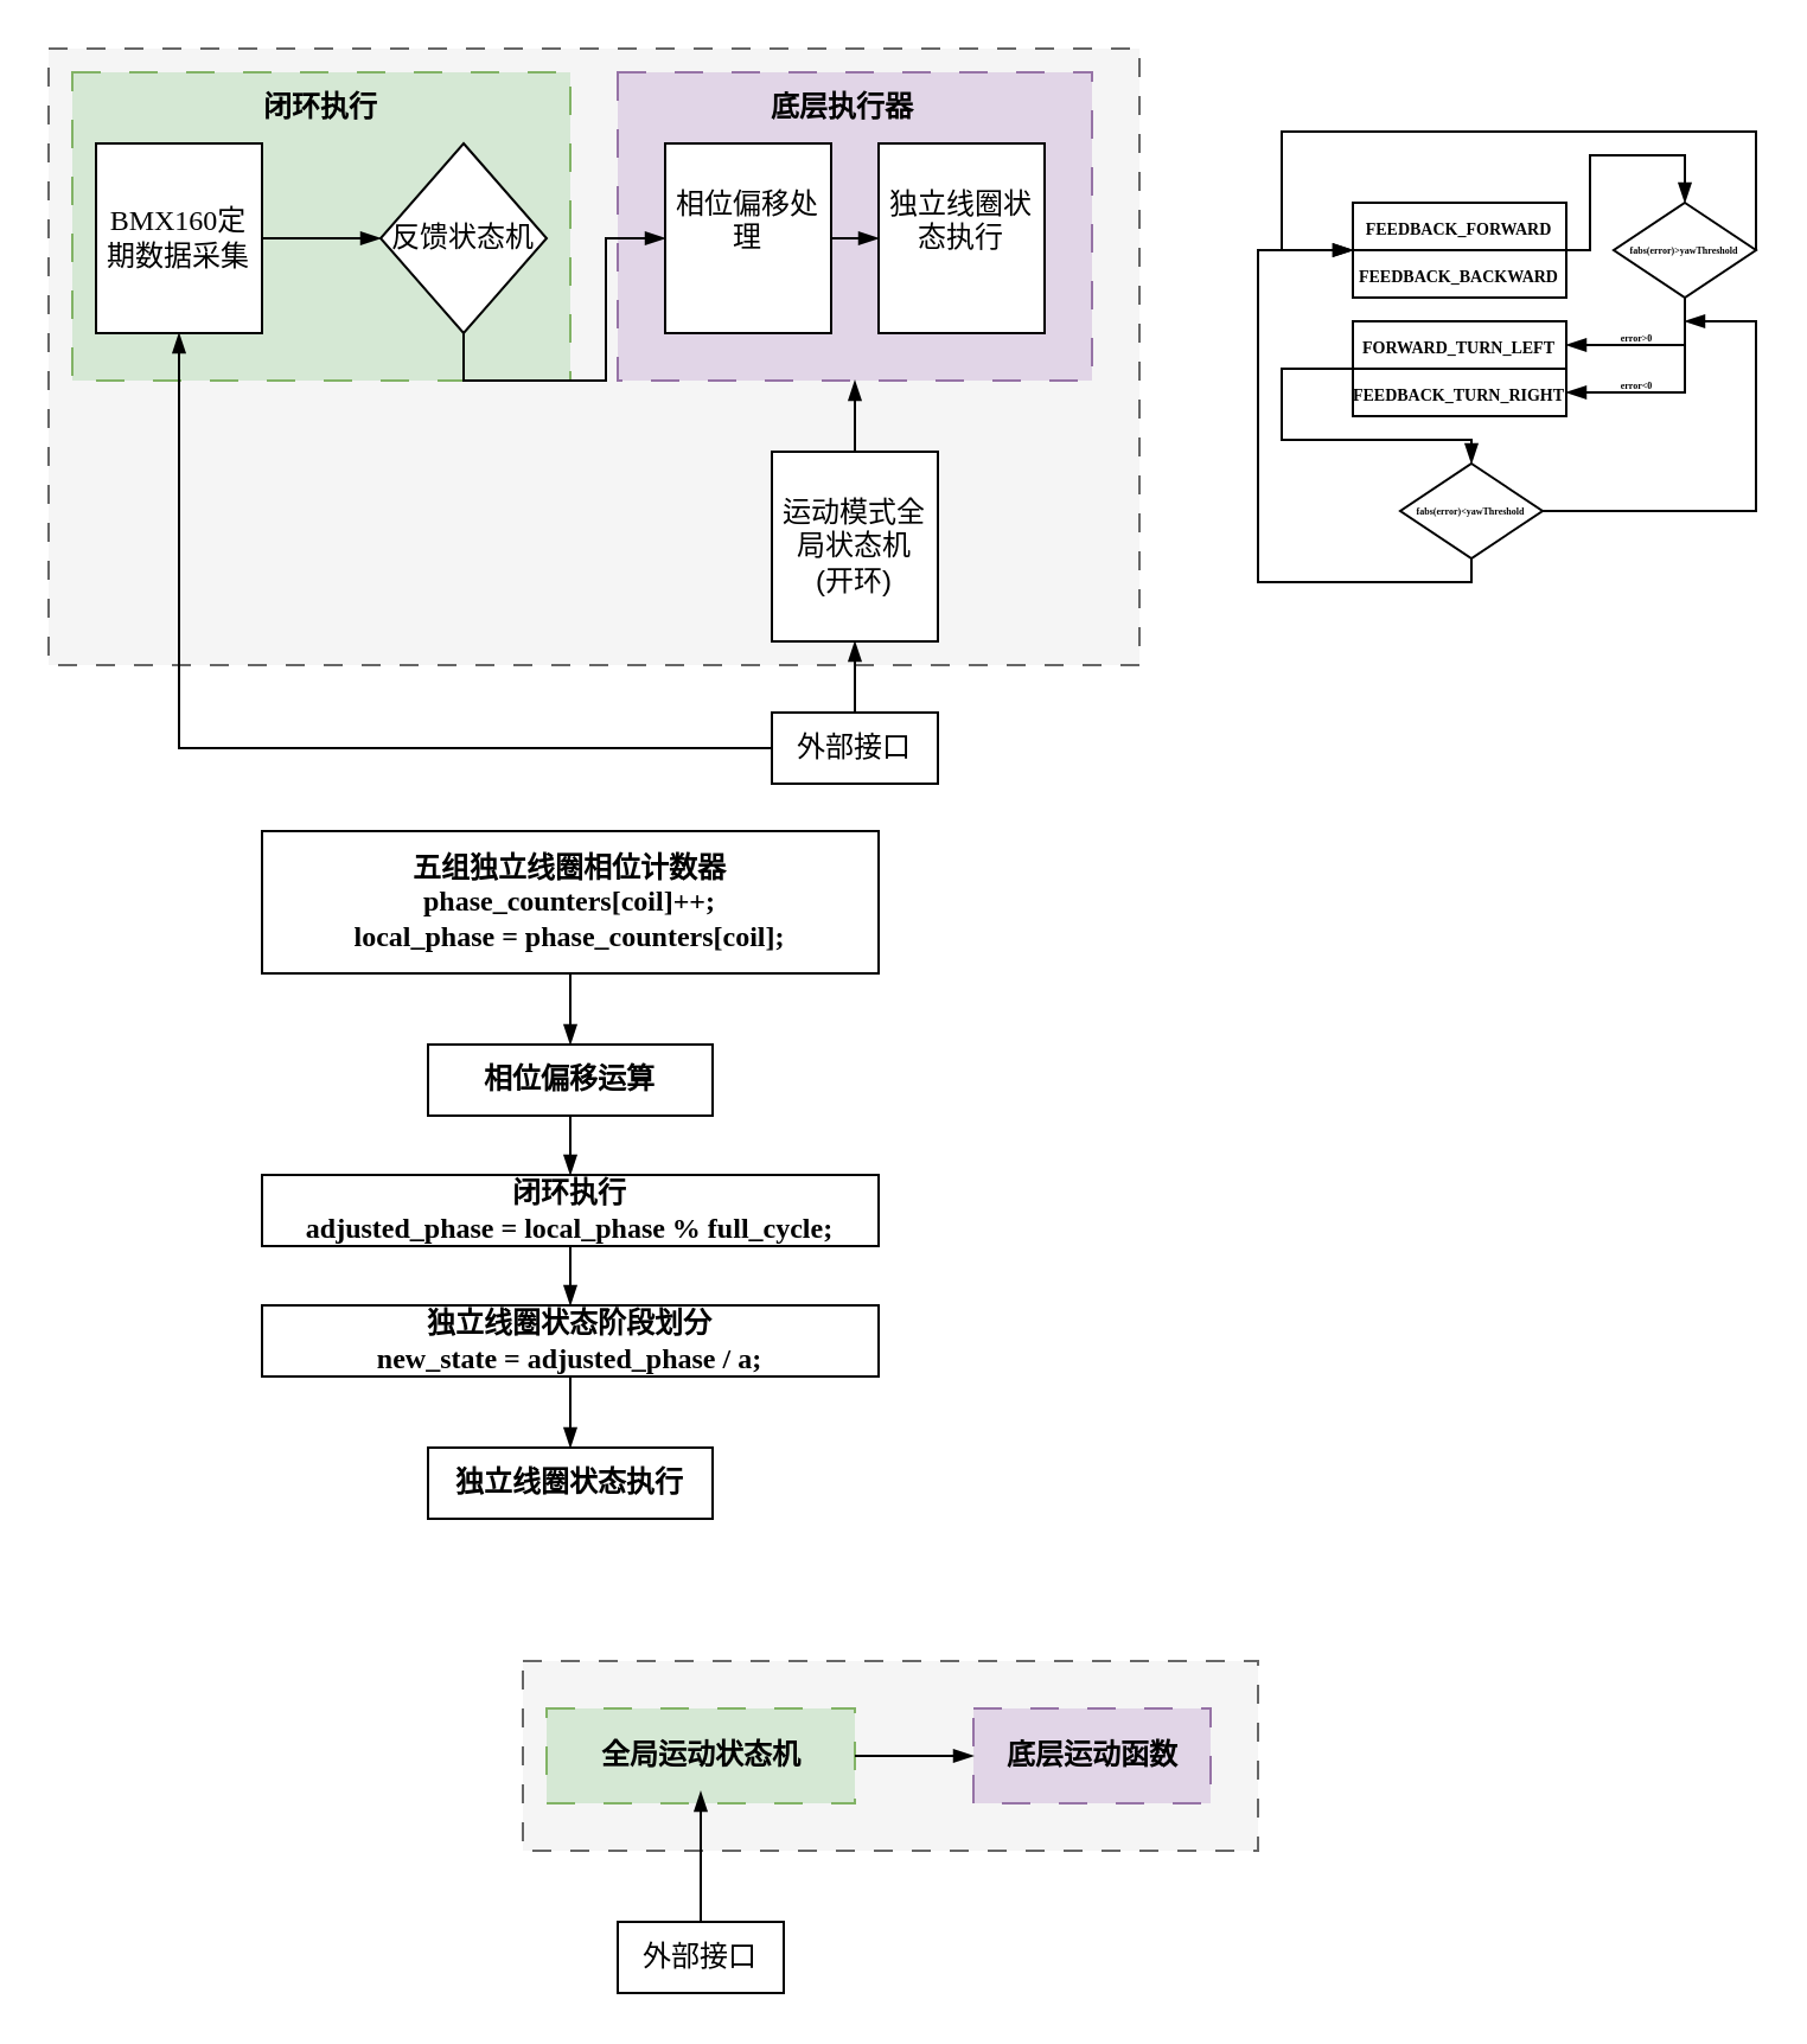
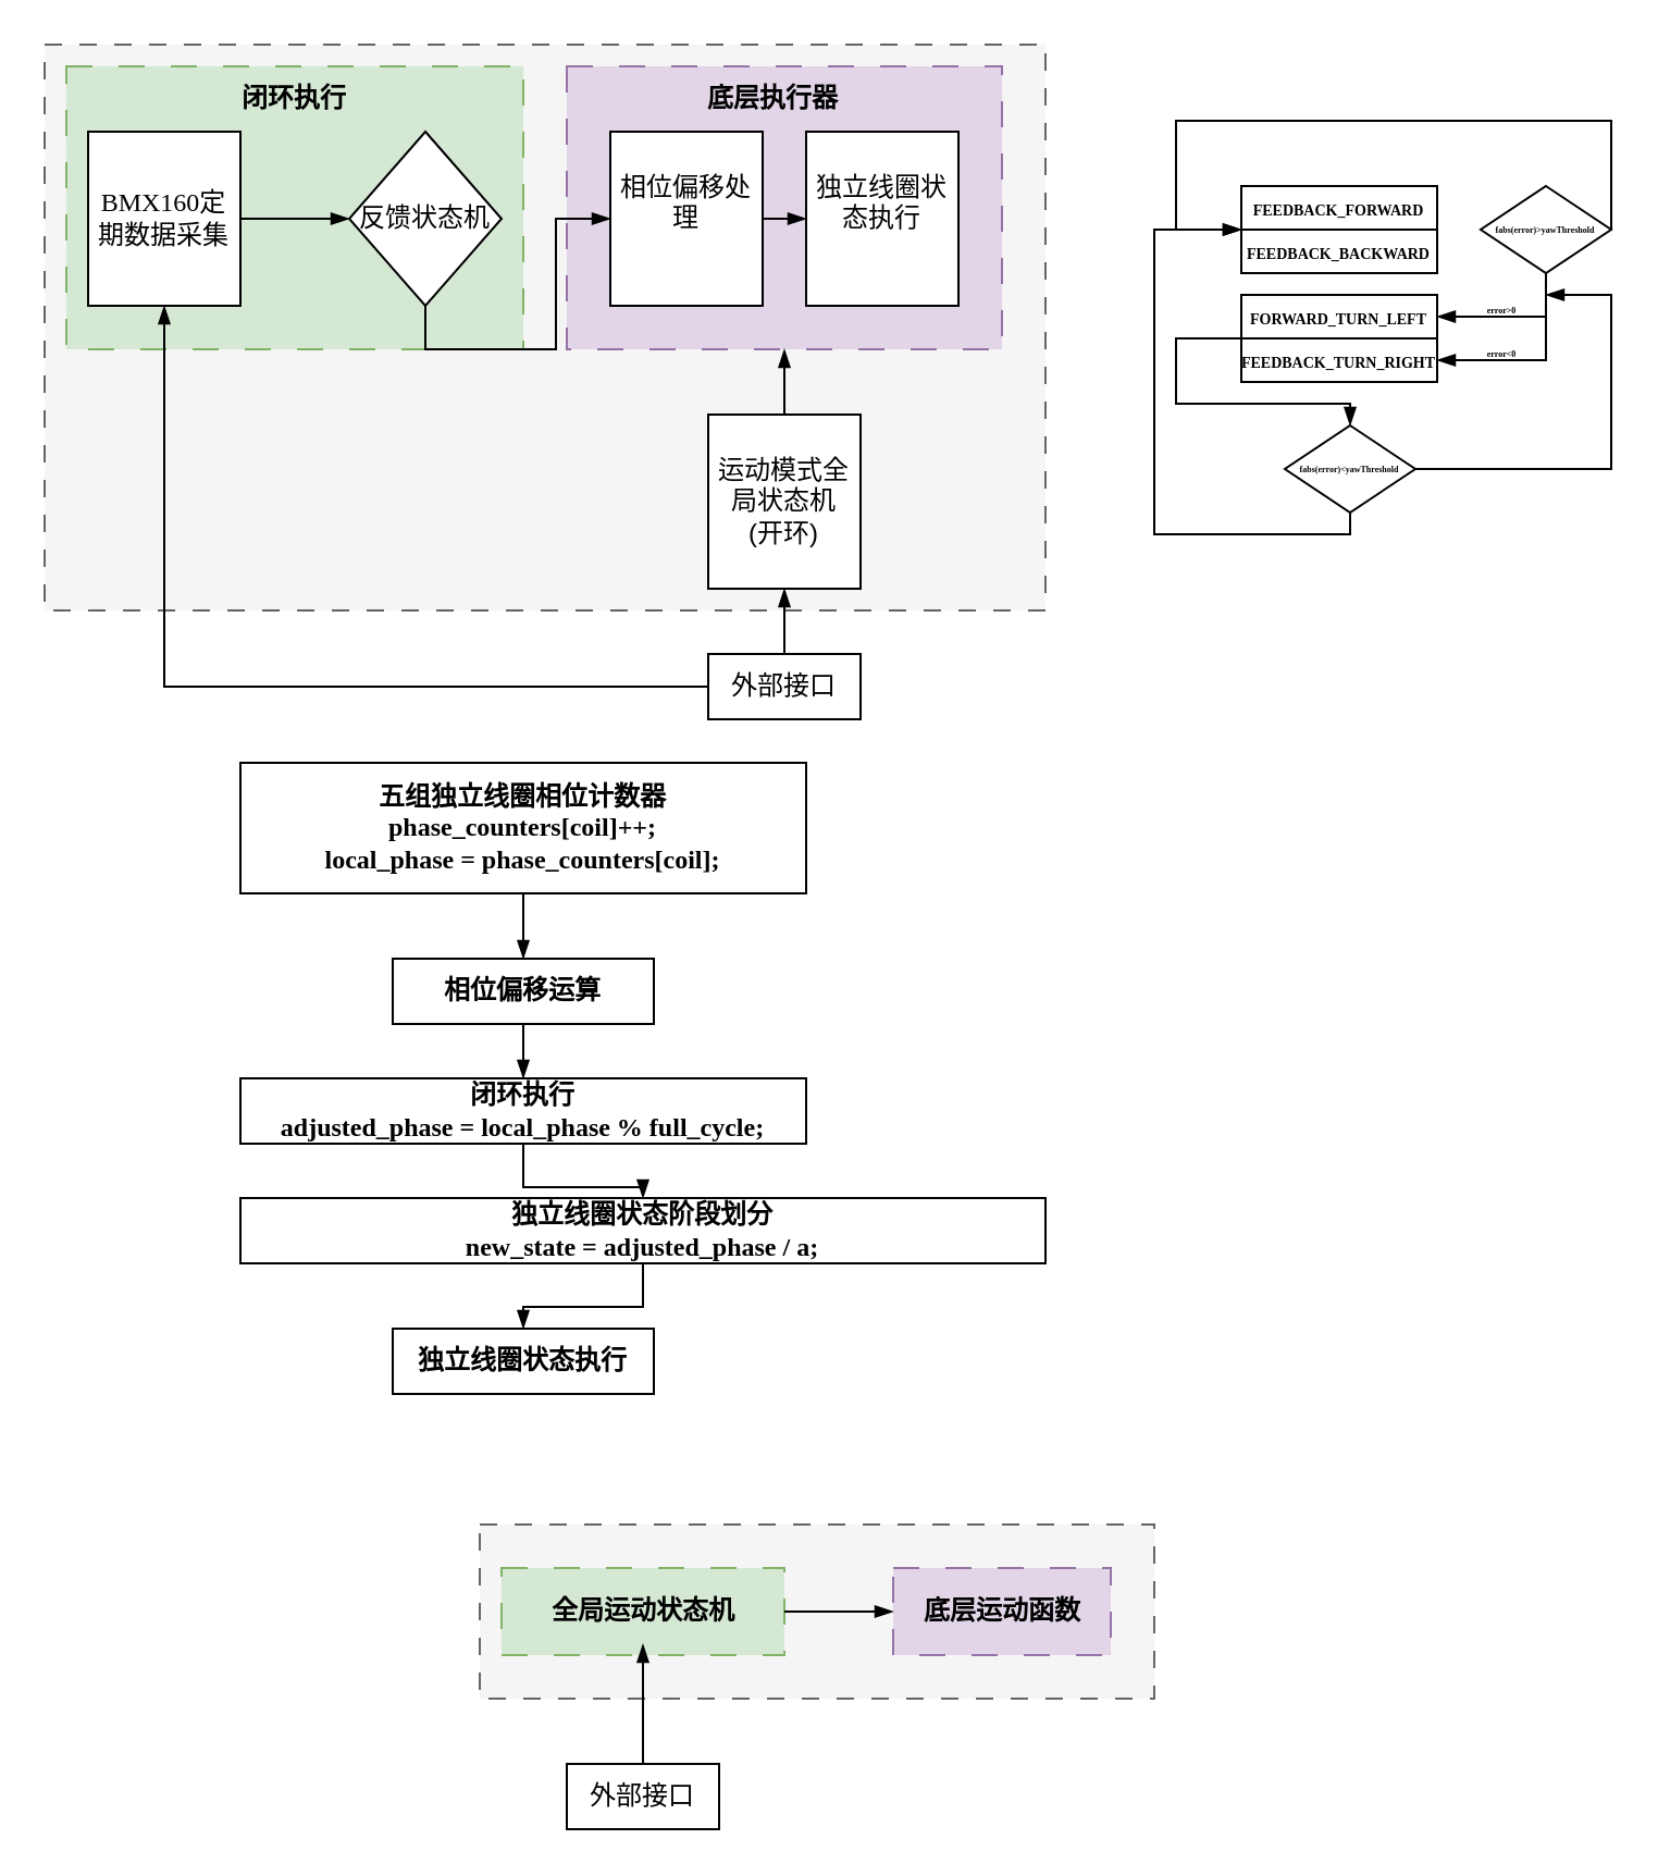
- <mxCell id="13" value="" style="endArrow=blockThin;html=1;rounded=0;endFill=1;exitX=1;exitY=0;exitDx=0;exitDy=0;entryX=0.5;entryY=0;entryDx=0;entryDy=0;" edge="1" parent="1" source="7" target="10"><mxGeometry width="50" height="50" relative="1" as="geometry"><mxPoint x="680" y="85" as="sourcePoint" /><mxPoint x="730" y="35" as="targetPoint" /><Array as="points"><mxPoint x="670" y="105" /><mxPoint x="670" y="85" /><mxPoint x="670" y="65" /><mxPoint x="710" y="65" /></Array></mxGeometry></mxCell>
- <mxCell id="41" value="&lt;div&gt;&lt;font face=&quot;Times New Roman&quot;&gt;&lt;b&gt;独立线圈状态阶段划分&lt;/b&gt;&lt;/font&gt;&lt;/div&gt;&lt;font face=&quot;Times New Roman&quot;&gt;&lt;b&gt;new_state = adjusted_phase / a;&lt;/b&gt;&lt;/font&gt;" style="rounded=0;whiteSpace=wrap;html=1;" vertex="1" parent="1"><mxGeometry x="110" y="550" width="260" height="30" as="geometry" /></mxCell>
+ <mxCell id="41" value="&lt;div&gt;&lt;font face=&quot;Times New Roman&quot;&gt;&lt;b&gt;独立线圈状态阶段划分&lt;/b&gt;&lt;/font&gt;&lt;/div&gt;&lt;font face=&quot;Times New Roman&quot;&gt;&lt;b&gt;new_state = adjusted_phase / a;&lt;/b&gt;&lt;/font&gt;" style="rounded=0;whiteSpace=wrap;html=1;" vertex="1" parent="1"><mxGeometry x="110" y="550" width="370" height="30" as="geometry" /></mxCell>
